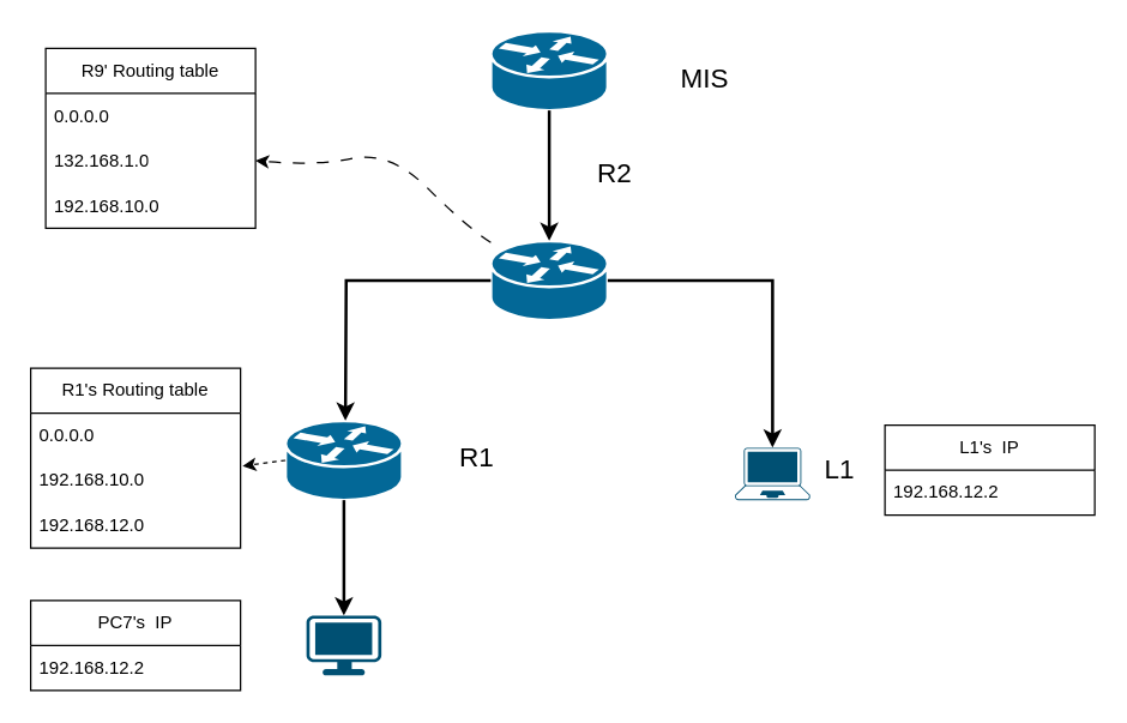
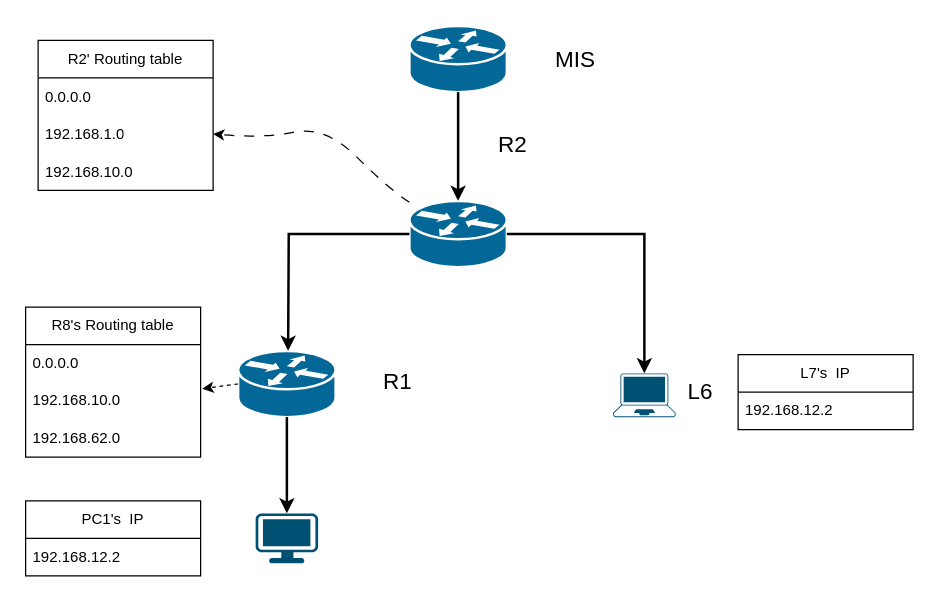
- <mxCell id="15" value="R9' Routing table" style="swimlane;fontStyle=0;childLayout=stackLayout;horizontal=1;startSize=30;horizontalStack=0;resizeParent=1;resizeParentMax=0;resizeLast=0;collapsible=1;marginBottom=0;whiteSpace=wrap;html=1;" vertex="1" parent="1"><mxGeometry x="30" y="31.5" width="140" height="120" as="geometry" /></mxCell>
+ <mxCell id="15" value="R2' Routing table" style="swimlane;fontStyle=0;childLayout=stackLayout;horizontal=1;startSize=30;horizontalStack=0;resizeParent=1;resizeParentMax=0;resizeLast=0;collapsible=1;marginBottom=0;whiteSpace=wrap;html=1;" vertex="1" parent="1"><mxGeometry x="30" y="31.5" width="140" height="120" as="geometry" /></mxCell>
- <mxCell id="22" value="&lt;font style=&quot;font-size: 18px;&quot;&gt;MIS&lt;/font&gt;" style="text;html=1;strokeColor=none;fillColor=none;align=center;verticalAlign=middle;whiteSpace=wrap;rounded=0;" vertex="1" parent="1"><mxGeometry x="440" y="36.5" width="60" height="30" as="geometry" /></mxCell>
+ <mxCell id="22" value="&lt;font style=&quot;font-size: 18px;&quot;&gt;MIS&lt;/font&gt;" style="text;html=1;strokeColor=none;fillColor=none;align=center;verticalAlign=middle;whiteSpace=wrap;rounded=0;" vertex="1" parent="1"><mxGeometry x="430" y="31.5" width="60" height="30" as="geometry" /></mxCell>
- <mxCell id="17" value="132.168.1.0&lt;br&gt;" style="text;strokeColor=none;fillColor=none;align=left;verticalAlign=middle;spacingLeft=4;spacingRight=4;overflow=hidden;points=[[0,0.5],[1,0.5]];portConstraint=eastwest;rotatable=0;whiteSpace=wrap;html=1;" vertex="1" parent="15"><mxGeometry y="60" width="140" height="30" as="geometry" /></mxCell>
+ <mxCell id="17" value="192.168.1.0&lt;br&gt;" style="text;strokeColor=none;fillColor=none;align=left;verticalAlign=middle;spacingLeft=4;spacingRight=4;overflow=hidden;points=[[0,0.5],[1,0.5]];portConstraint=eastwest;rotatable=0;whiteSpace=wrap;html=1;" vertex="1" parent="15"><mxGeometry y="60" width="140" height="30" as="geometry" /></mxCell>
- <mxCell id="11" value="R1's Routing table" style="swimlane;fontStyle=0;childLayout=stackLayout;horizontal=1;startSize=30;horizontalStack=0;resizeParent=1;resizeParentMax=0;resizeLast=0;collapsible=1;marginBottom=0;whiteSpace=wrap;html=1;" vertex="1" parent="1"><mxGeometry x="20" y="245" width="140" height="120" as="geometry" /></mxCell>
+ <mxCell id="11" value="R8's Routing table" style="swimlane;fontStyle=0;childLayout=stackLayout;horizontal=1;startSize=30;horizontalStack=0;resizeParent=1;resizeParentMax=0;resizeLast=0;collapsible=1;marginBottom=0;whiteSpace=wrap;html=1;" vertex="1" parent="1"><mxGeometry x="20" y="245" width="140" height="120" as="geometry" /></mxCell>
- <mxCell id="25" value="L1's&amp;nbsp; IP" style="swimlane;fontStyle=0;childLayout=stackLayout;horizontal=1;startSize=30;horizontalStack=0;resizeParent=1;resizeParentMax=0;resizeLast=0;collapsible=1;marginBottom=0;whiteSpace=wrap;html=1;" vertex="1" parent="1"><mxGeometry x="590" y="283" width="140" height="60" as="geometry" /></mxCell>
+ <mxCell id="25" value="L7's&amp;nbsp; IP" style="swimlane;fontStyle=0;childLayout=stackLayout;horizontal=1;startSize=30;horizontalStack=0;resizeParent=1;resizeParentMax=0;resizeLast=0;collapsible=1;marginBottom=0;whiteSpace=wrap;html=1;" vertex="1" parent="1"><mxGeometry x="590" y="283" width="140" height="60" as="geometry" /></mxCell>
- <mxCell id="21" value="&lt;font style=&quot;font-size: 18px;&quot;&gt;L1&lt;/font&gt;" style="text;html=1;strokeColor=none;fillColor=none;align=center;verticalAlign=middle;whiteSpace=wrap;rounded=0;" vertex="1" parent="1"><mxGeometry x="530" y="298" width="60" height="30" as="geometry" /></mxCell>
+ <mxCell id="21" value="&lt;font style=&quot;font-size: 18px;&quot;&gt;L6&lt;/font&gt;" style="text;html=1;strokeColor=none;fillColor=none;align=center;verticalAlign=middle;whiteSpace=wrap;rounded=0;" vertex="1" parent="1"><mxGeometry x="530" y="298" width="60" height="30" as="geometry" /></mxCell>
- <mxCell id="14" value="192.168.12.0" style="text;strokeColor=none;fillColor=none;align=left;verticalAlign=middle;spacingLeft=4;spacingRight=4;overflow=hidden;points=[[0,0.5],[1,0.5]];portConstraint=eastwest;rotatable=0;whiteSpace=wrap;html=1;" vertex="1" parent="11"><mxGeometry y="90" width="140" height="30" as="geometry" /></mxCell>
+ <mxCell id="14" value="192.168.62.0" style="text;strokeColor=none;fillColor=none;align=left;verticalAlign=middle;spacingLeft=4;spacingRight=4;overflow=hidden;points=[[0,0.5],[1,0.5]];portConstraint=eastwest;rotatable=0;whiteSpace=wrap;html=1;" vertex="1" parent="11"><mxGeometry y="90" width="140" height="30" as="geometry" /></mxCell>
- <mxCell id="23" value="PC7's&amp;nbsp; IP" style="swimlane;fontStyle=0;childLayout=stackLayout;horizontal=1;startSize=30;horizontalStack=0;resizeParent=1;resizeParentMax=0;resizeLast=0;collapsible=1;marginBottom=0;whiteSpace=wrap;html=1;" vertex="1" parent="1"><mxGeometry x="20" y="400" width="140" height="60" as="geometry" /></mxCell>
+ <mxCell id="23" value="PC1's&amp;nbsp; IP" style="swimlane;fontStyle=0;childLayout=stackLayout;horizontal=1;startSize=30;horizontalStack=0;resizeParent=1;resizeParentMax=0;resizeLast=0;collapsible=1;marginBottom=0;whiteSpace=wrap;html=1;" vertex="1" parent="1"><mxGeometry x="20" y="400" width="140" height="60" as="geometry" /></mxCell>
